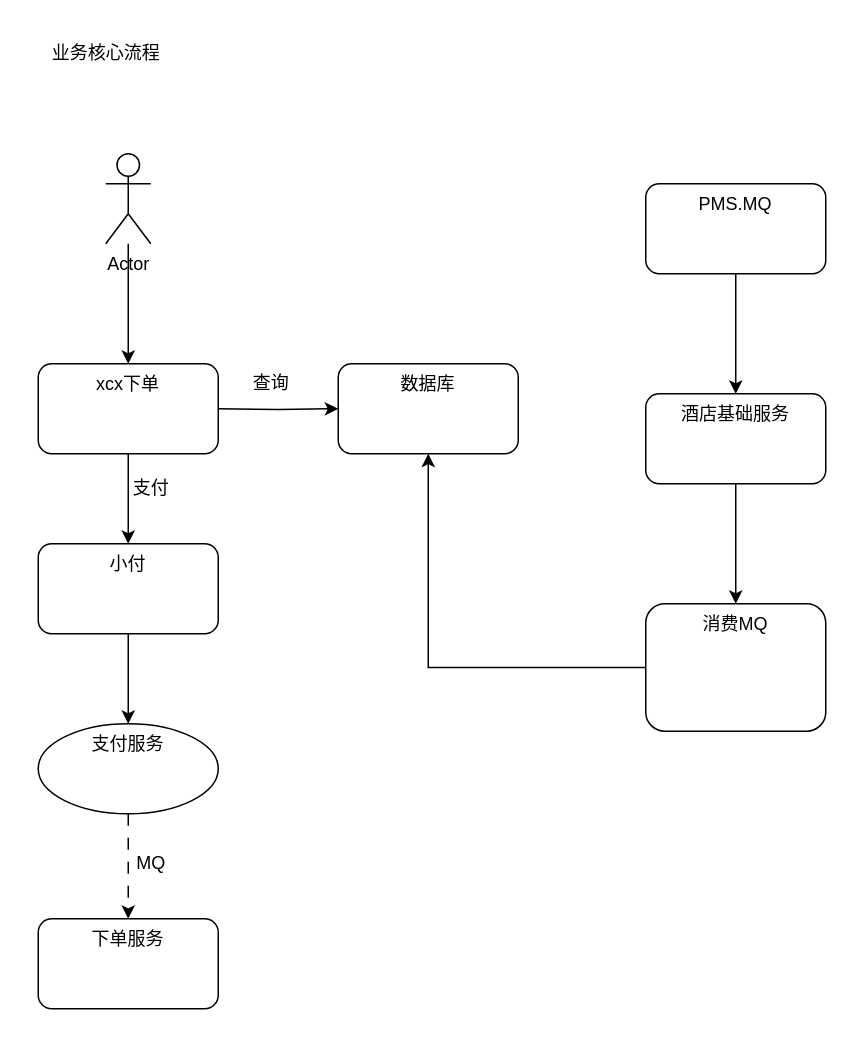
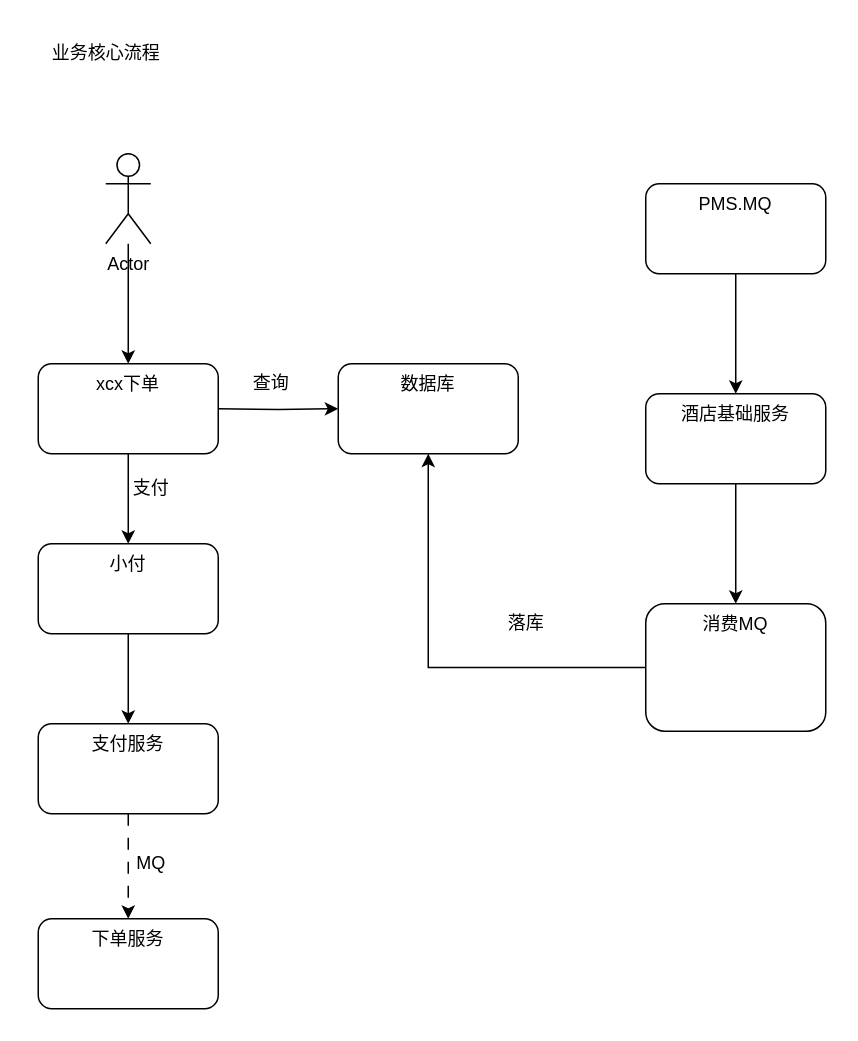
+ <mxCell id="22" value="落库" style="text;html=1;align=center;verticalAlign=middle;resizable=0;points=[];autosize=1;strokeColor=none;fillColor=none;" vertex="1" parent="1"><mxGeometry x="325" y="400" width="50" height="30" as="geometry" /></mxCell>
- <mxCell id="18" value="支付服务" style="ellipse;whiteSpace=wrap;html=1;verticalAlign=top;" vertex="1" parent="1"><mxGeometry x="25" y="482" width="120" height="60" as="geometry" /></mxCell>
+ <mxCell id="18" value="支付服务" style="whiteSpace=wrap;html=1;verticalAlign=top;rounded=1;" vertex="1" parent="1"><mxGeometry x="25" y="482" width="120" height="60" as="geometry" /></mxCell>
